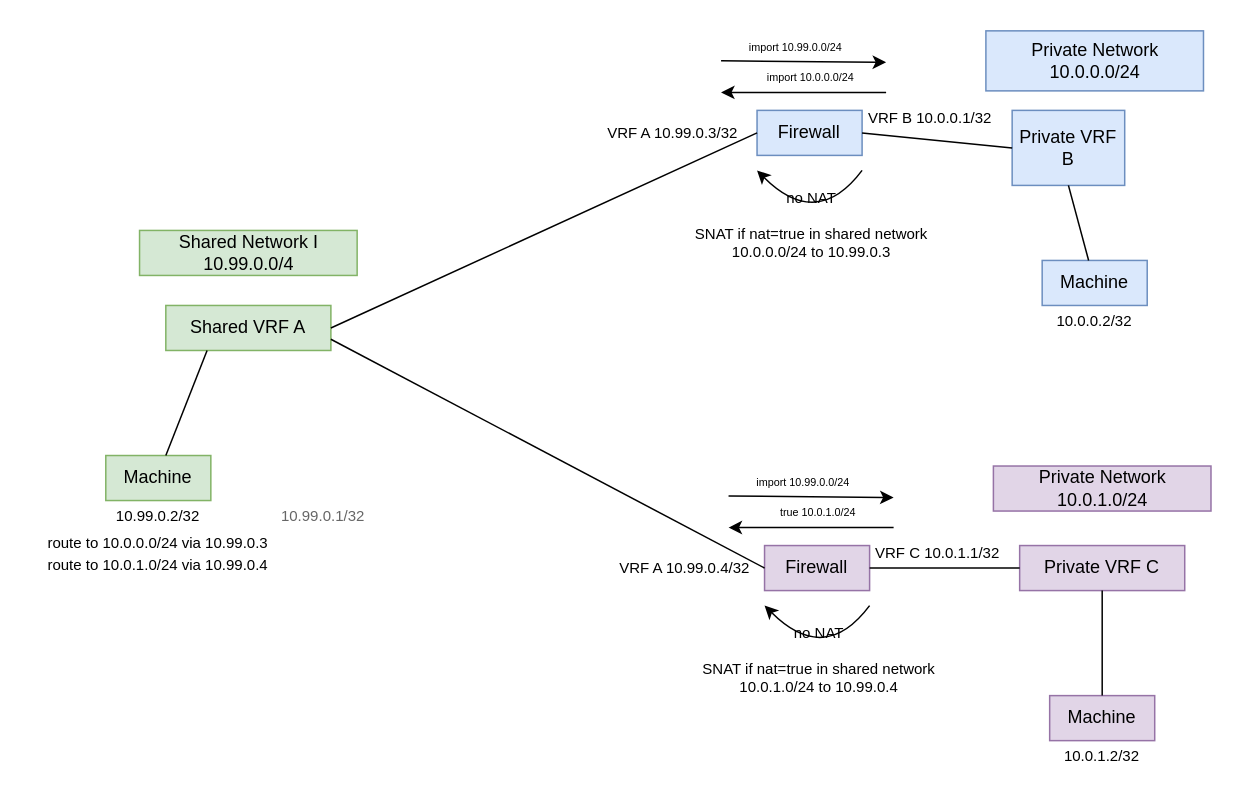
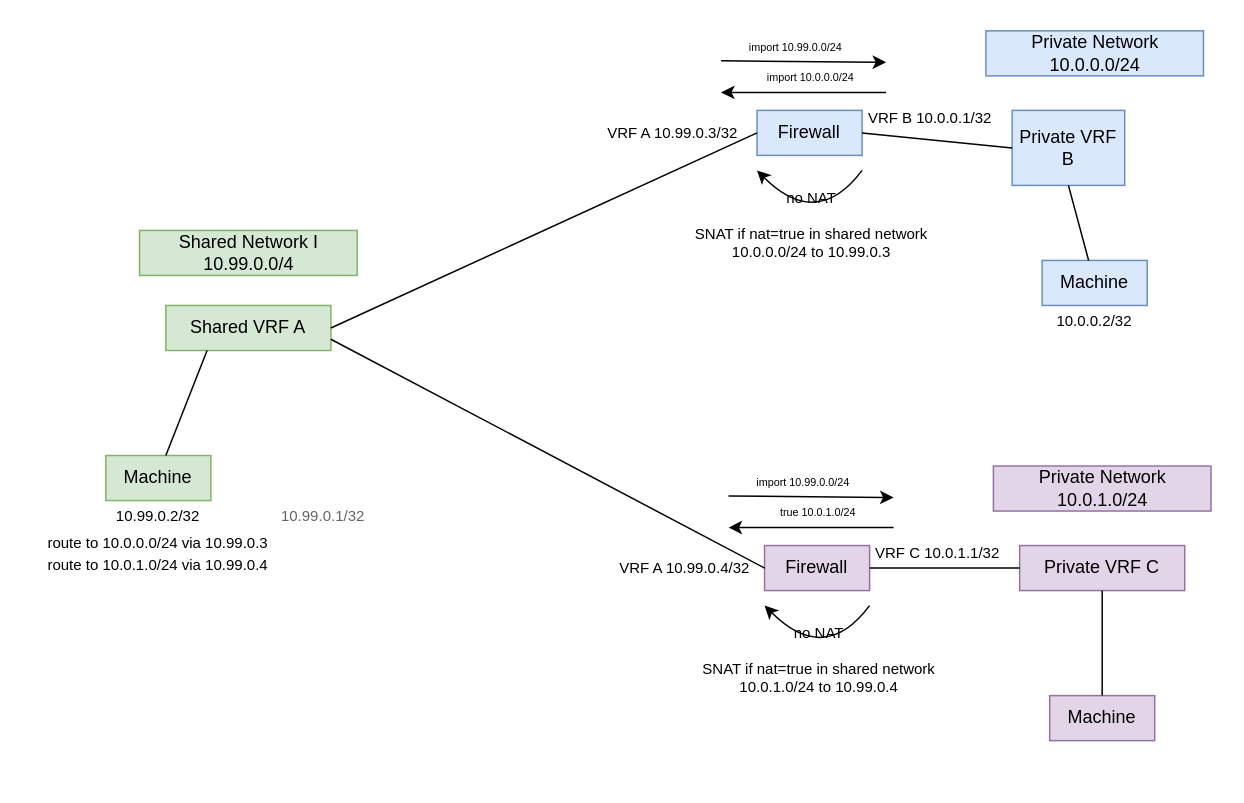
- <mxCell id="17" value="Private Network&lt;br&gt;10.0.0.0/24" style="text;html=1;strokeColor=#6c8ebf;fillColor=#dae8fc;align=center;verticalAlign=middle;whiteSpace=wrap;rounded=0;" parent="1" vertex="1"><mxGeometry x="656.5" y="20" width="145" height="40" as="geometry" /></mxCell>
+ <mxCell id="17" value="Private Network&lt;br&gt;10.0.0.0/24" style="text;html=1;strokeColor=#6c8ebf;fillColor=#dae8fc;align=center;verticalAlign=middle;whiteSpace=wrap;rounded=0;" parent="1" vertex="1"><mxGeometry x="656.5" y="20" width="145" height="30" as="geometry" /></mxCell>
- <mxCell id="29" value="10.0.1.2/32" style="text;html=1;strokeColor=none;fillColor=none;align=center;verticalAlign=middle;whiteSpace=wrap;rounded=0;dashed=1;fontSize=10;" parent="1" vertex="1"><mxGeometry x="714" y="493" width="40" height="20" as="geometry" /></mxCell>
